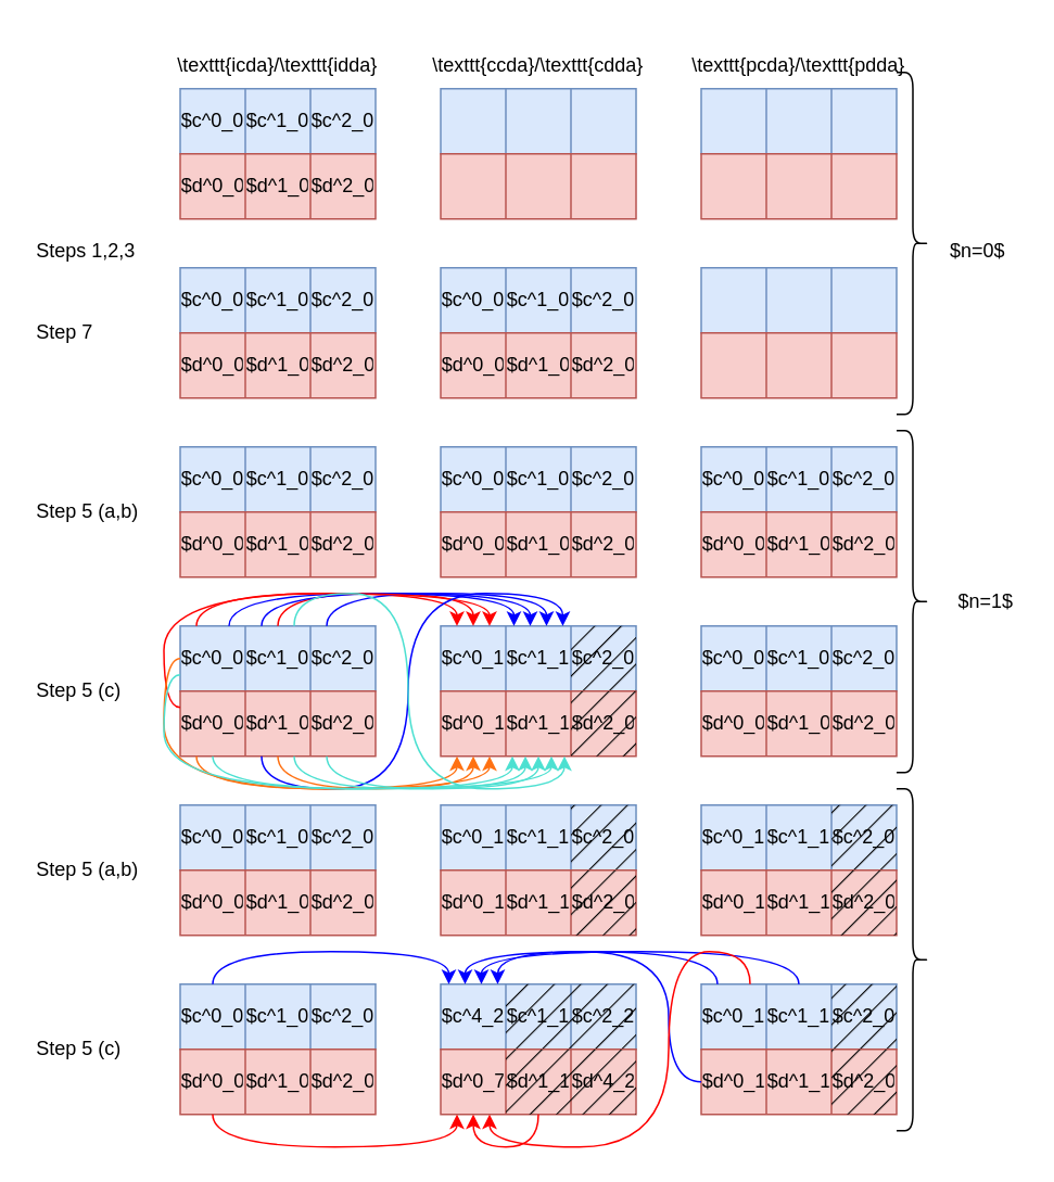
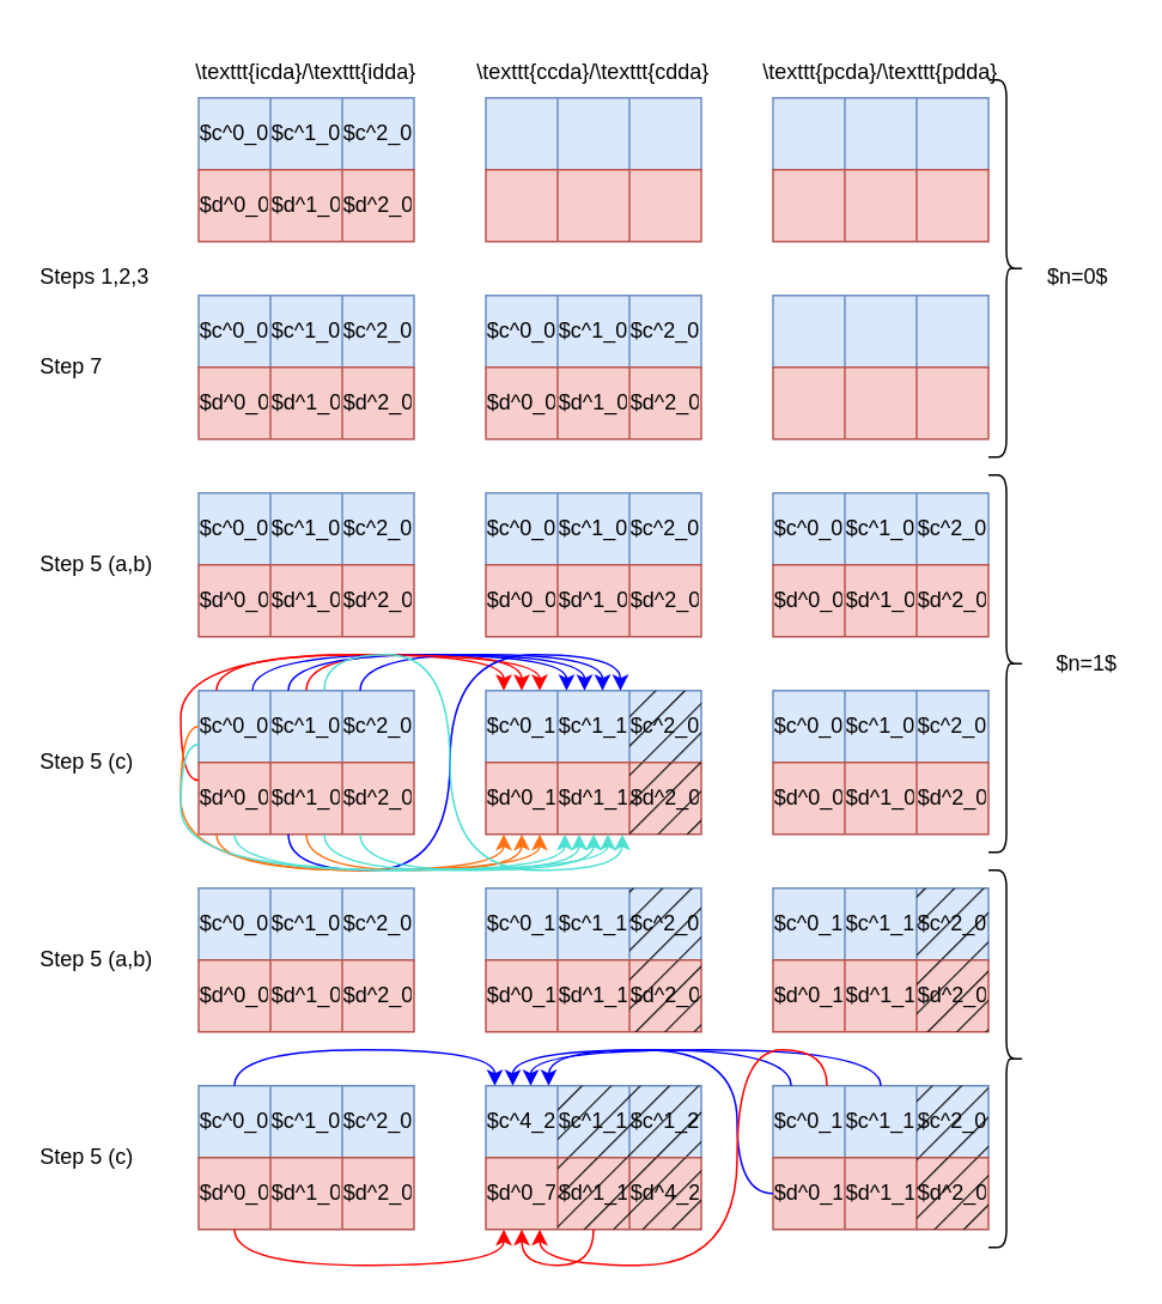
- <mxCell id="175" value="$c^2_2$" style="shape=partialRectangle;html=1;whiteSpace=wrap;connectable=0;overflow=hidden;fillColor=#000000;top=0;left=0;bottom=0;right=0;pointerEvents=1;fillStyle=hatch;" parent="172" vertex="1"><mxGeometry x="80" width="40" height="40" as="geometry"><mxRectangle width="40" height="40" as="alternateBounds" /></mxGeometry></mxCell>
+ <mxCell id="175" value="$c^1_2$" style="shape=partialRectangle;html=1;whiteSpace=wrap;connectable=0;overflow=hidden;fillColor=#000000;top=0;left=0;bottom=0;right=0;pointerEvents=1;fillStyle=hatch;" parent="172" vertex="1"><mxGeometry x="80" width="40" height="40" as="geometry"><mxRectangle width="40" height="40" as="alternateBounds" /></mxGeometry></mxCell>
